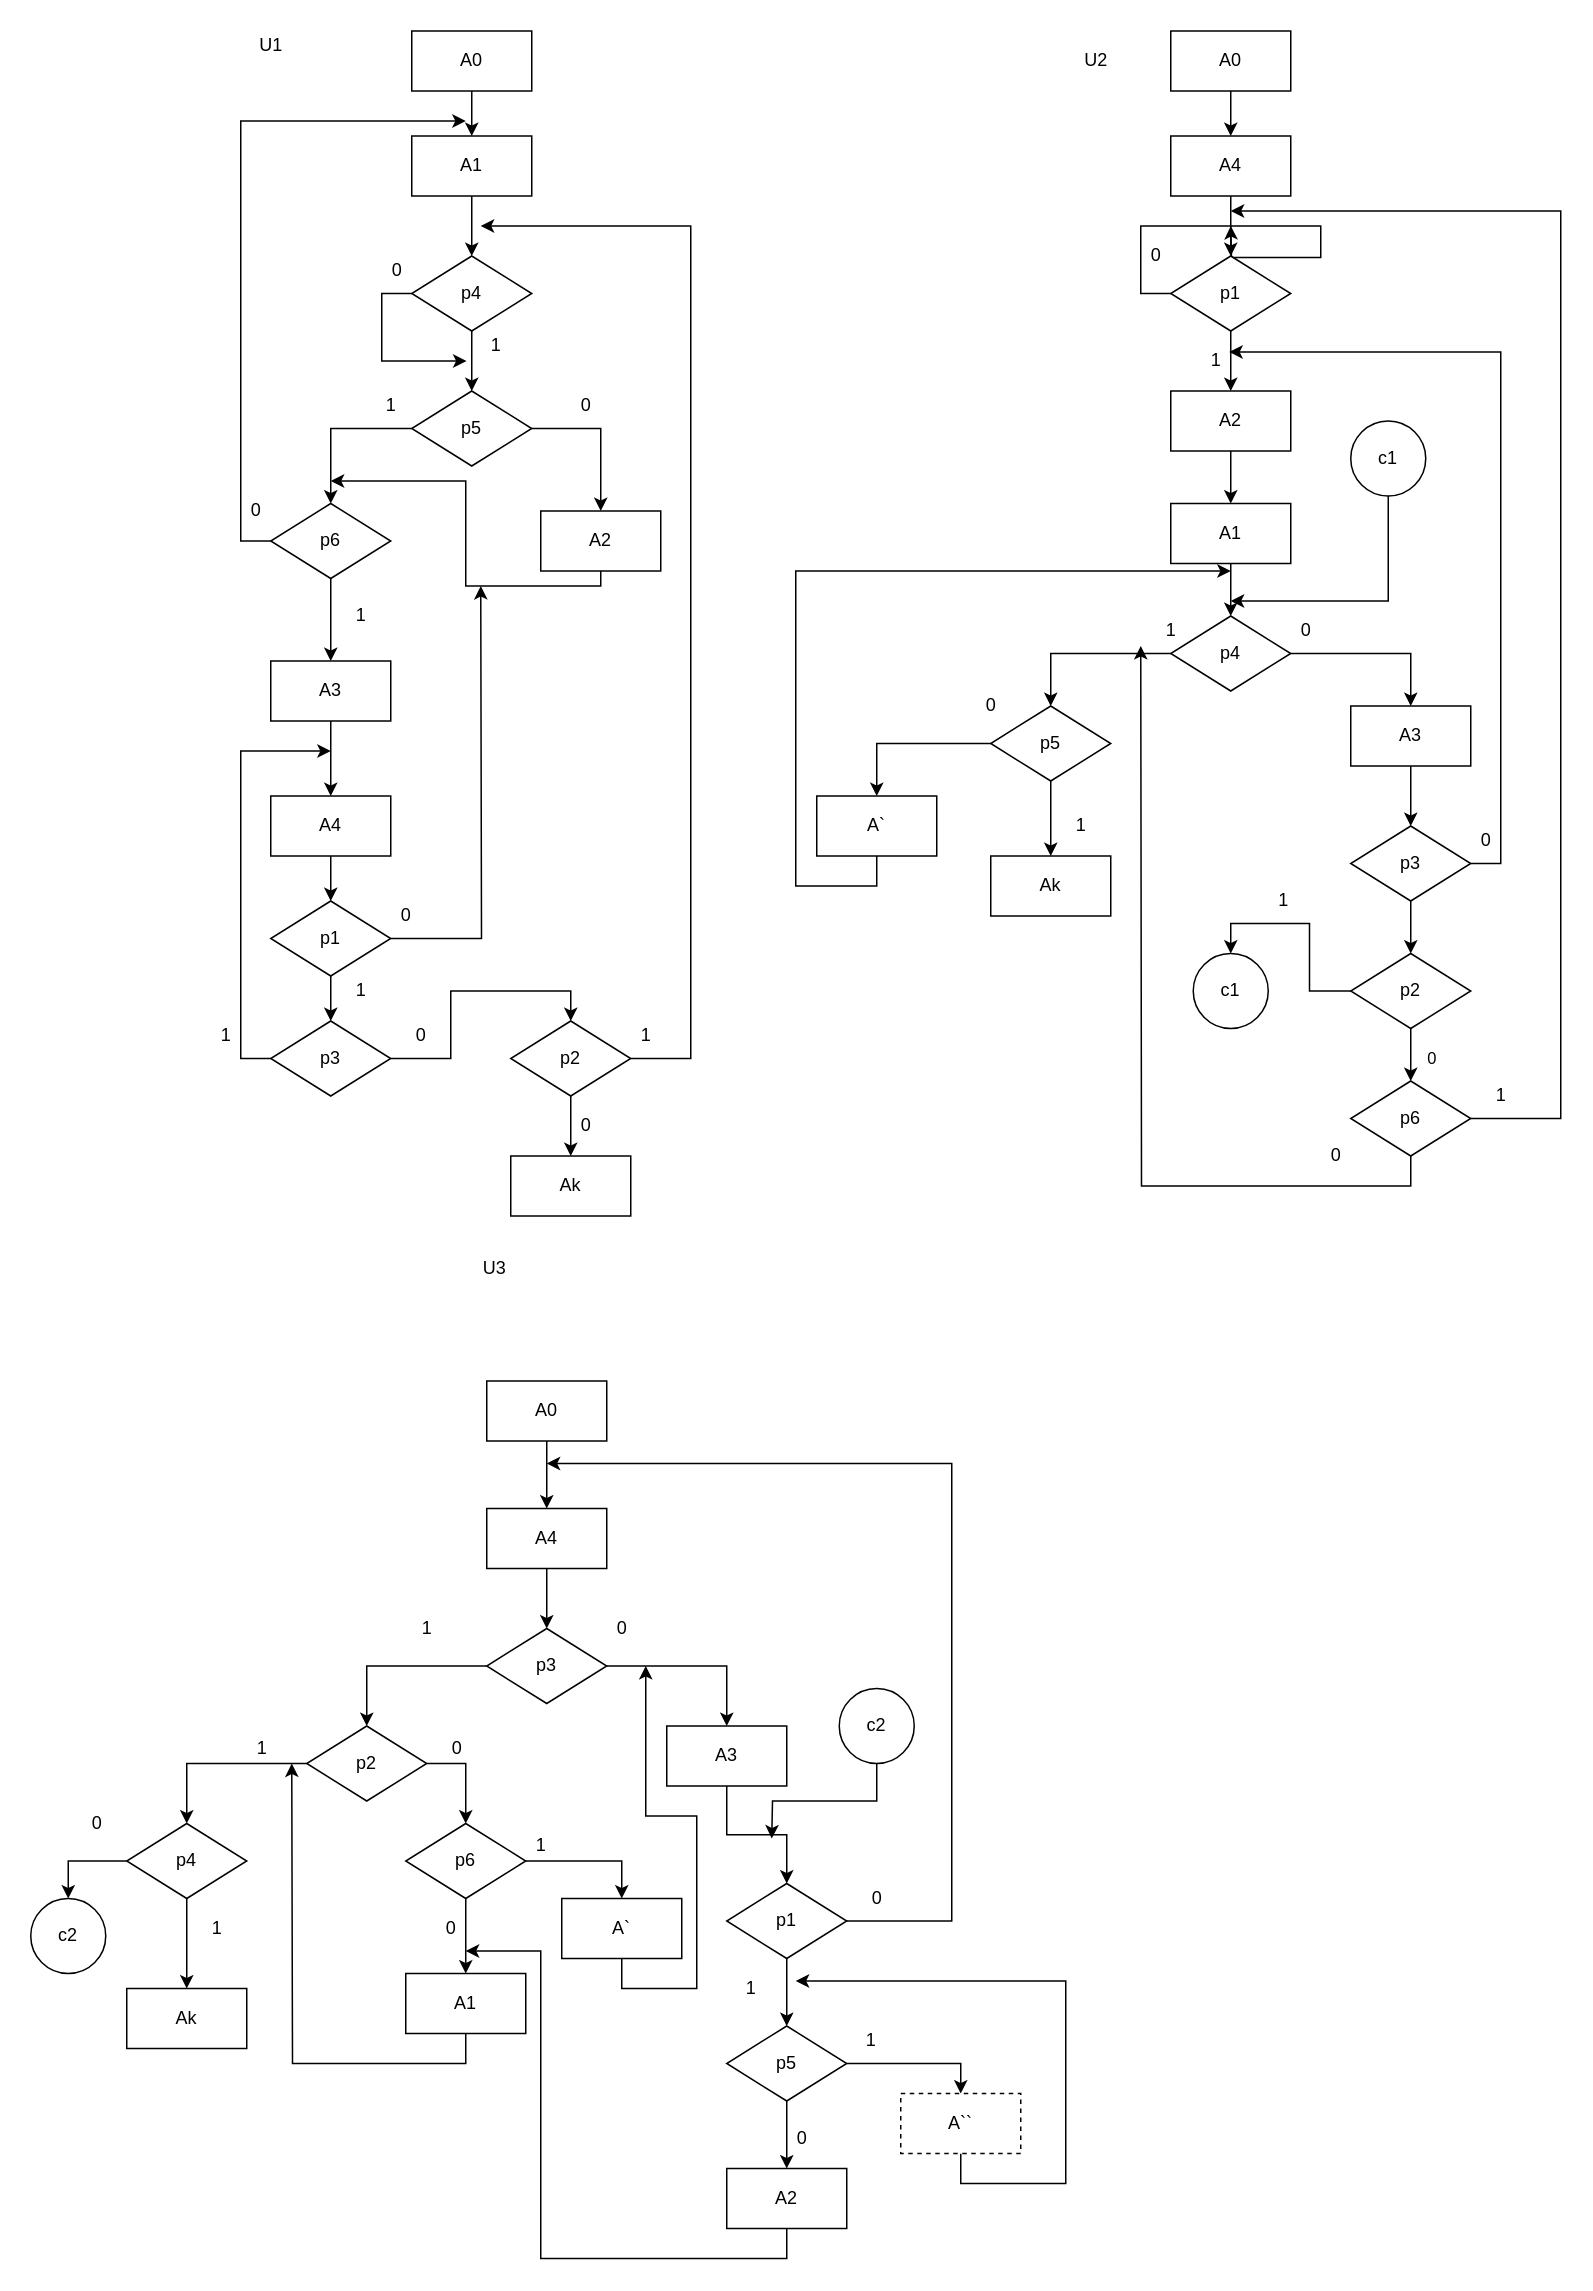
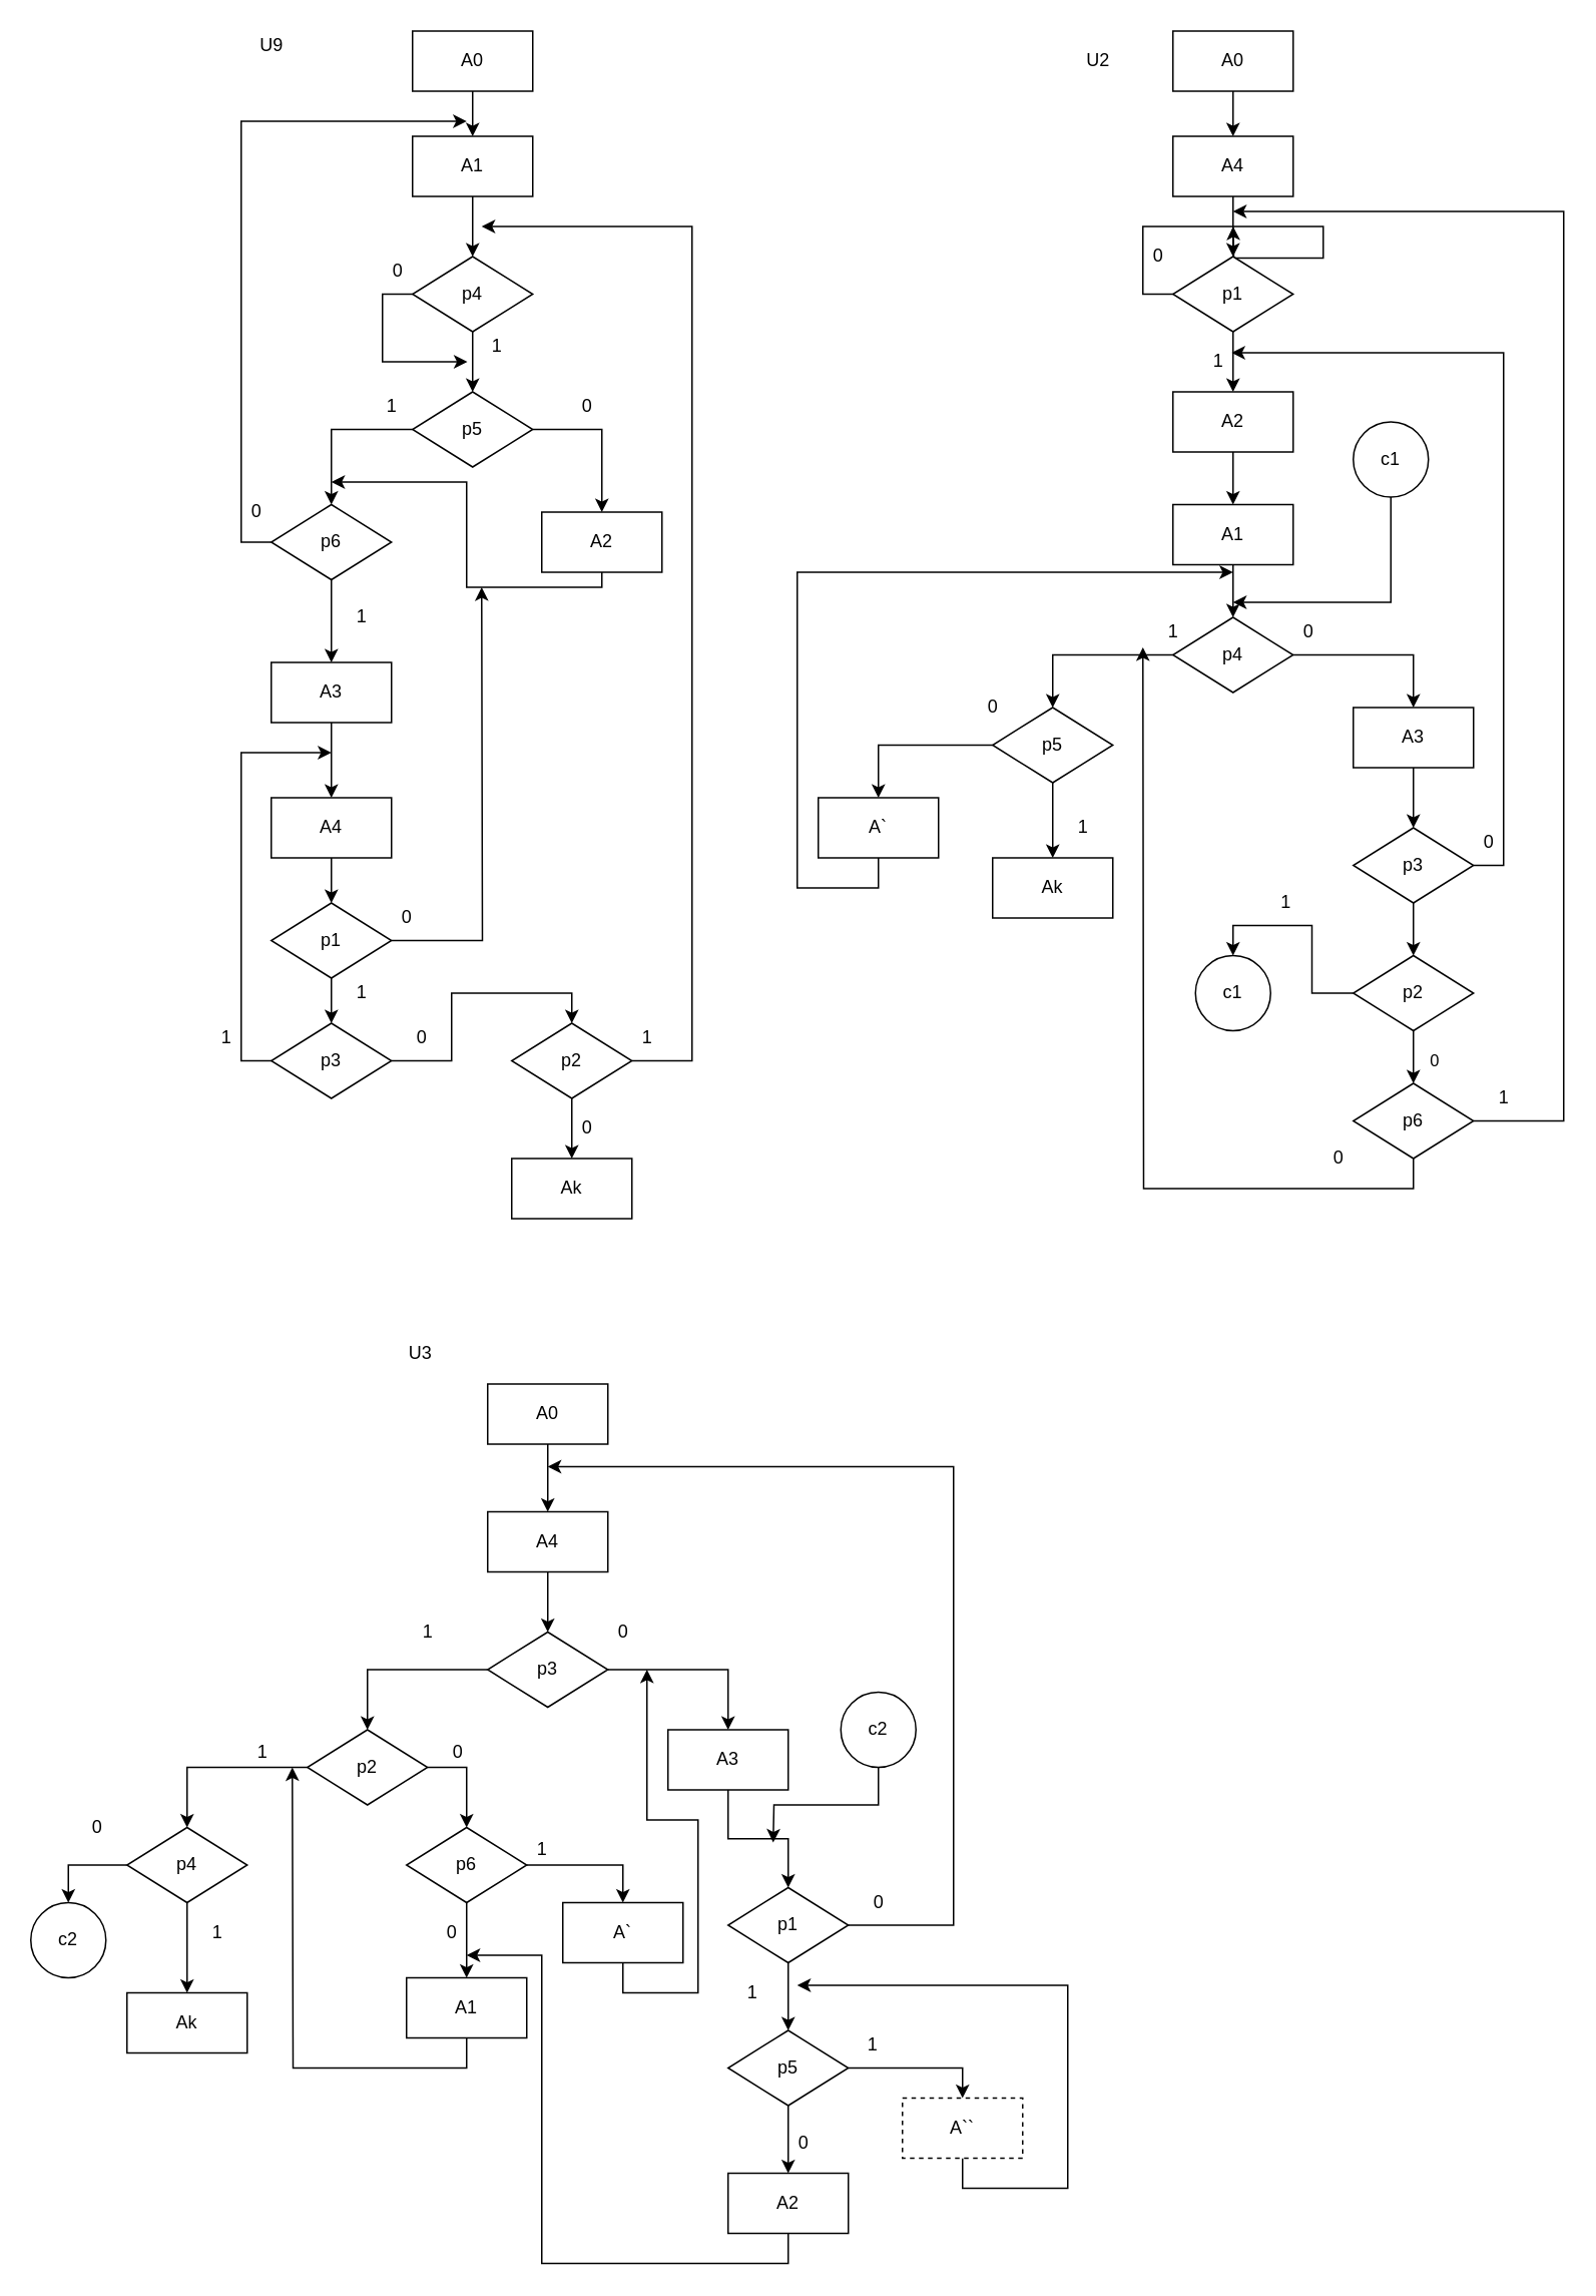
- <mxCell id="47" value="U1" style="text;html=1;align=center;verticalAlign=middle;resizable=0;points=[];autosize=1;strokeColor=none;" vertex="1" parent="1"><mxGeometry x="165" y="20" width="30" height="20" as="geometry" /></mxCell>
+ <mxCell id="47" value="U9" style="text;html=1;align=center;verticalAlign=middle;resizable=0;points=[];autosize=1;strokeColor=none;" vertex="1" parent="1"><mxGeometry x="165" y="20" width="30" height="20" as="geometry" /></mxCell>
- <mxCell id="88" value="U3" style="text;html=1;align=center;verticalAlign=middle;resizable=0;points=[];autosize=1;strokeColor=none;" vertex="1" parent="1"><mxGeometry x="314" y="835" width="30" height="20" as="geometry" /></mxCell>
+ <mxCell id="88" value="U3" style="text;html=1;align=center;verticalAlign=middle;resizable=0;points=[];autosize=1;strokeColor=none;" vertex="1" parent="1"><mxGeometry x="264" y="890" width="30" height="20" as="geometry" /></mxCell>
